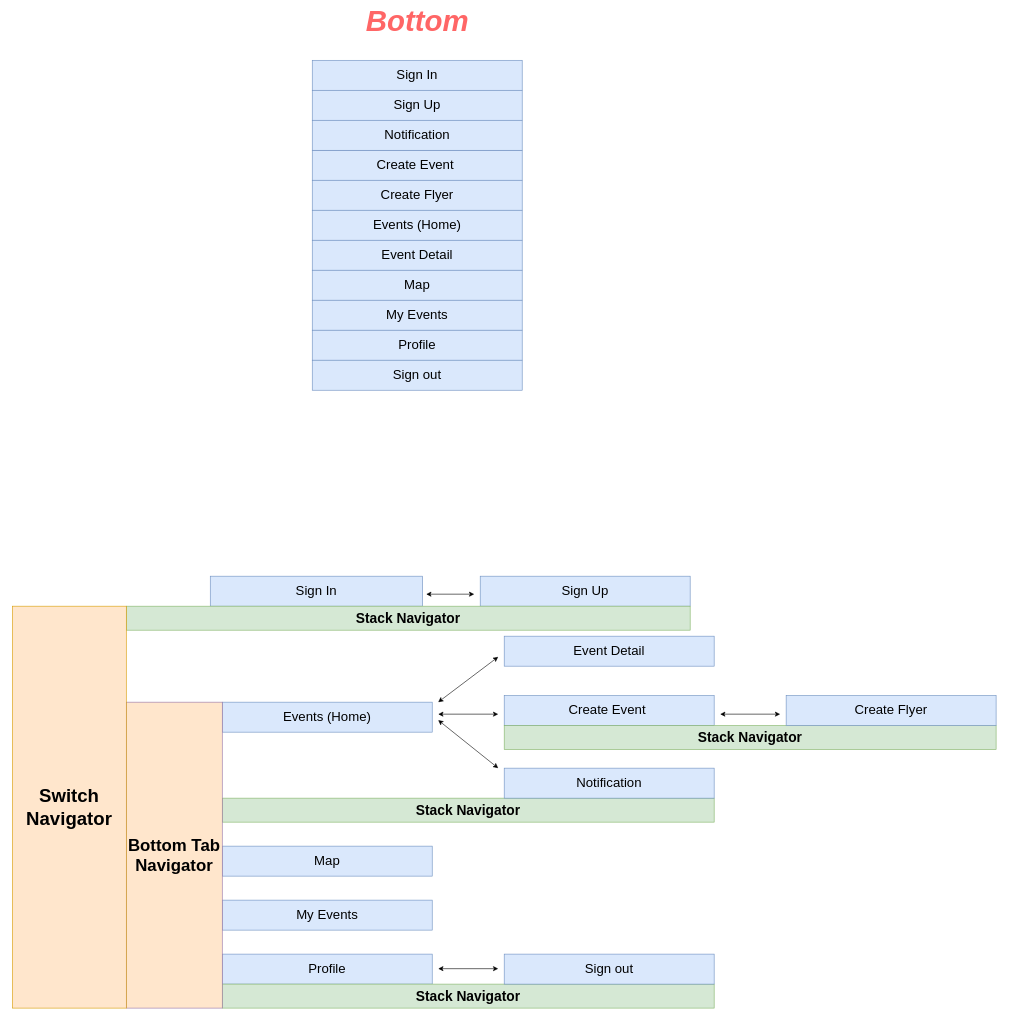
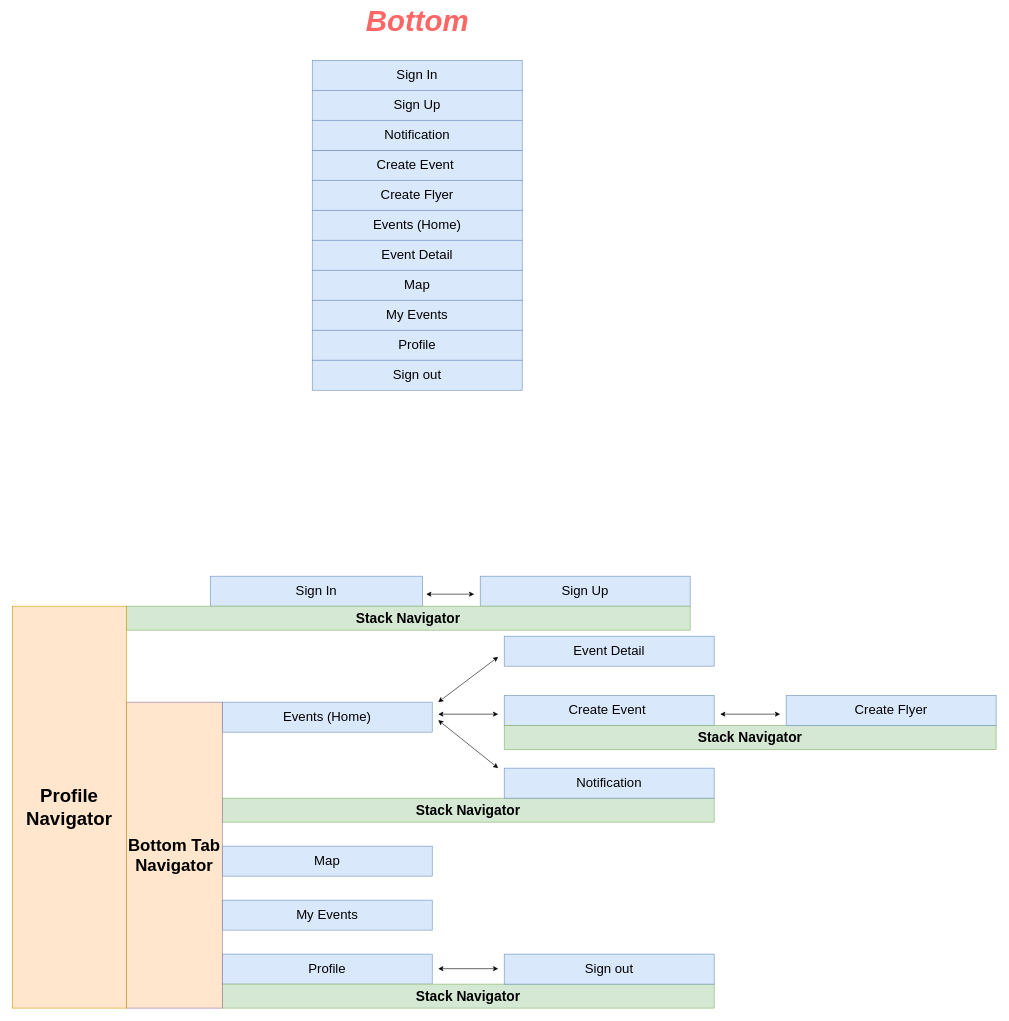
- <mxCell id="48" value="&lt;font size=&quot;1&quot;&gt;&lt;b style=&quot;font-size: 31px&quot;&gt;Switch Navigator&lt;/b&gt;&lt;/font&gt;" style="rounded=0;whiteSpace=wrap;html=1;fillColor=#ffe6cc;strokeColor=#d79b00;" vertex="1" parent="1"><mxGeometry x="20" y="1010" width="190" height="670" as="geometry" /></mxCell>
+ <mxCell id="48" value="&lt;font size=&quot;1&quot;&gt;&lt;b style=&quot;font-size: 31px&quot;&gt;Profile Navigator&lt;/b&gt;&lt;/font&gt;" style="rounded=0;whiteSpace=wrap;html=1;fillColor=#ffe6cc;strokeColor=#d79b00;" vertex="1" parent="1"><mxGeometry x="20" y="1010" width="190" height="670" as="geometry" /></mxCell>
